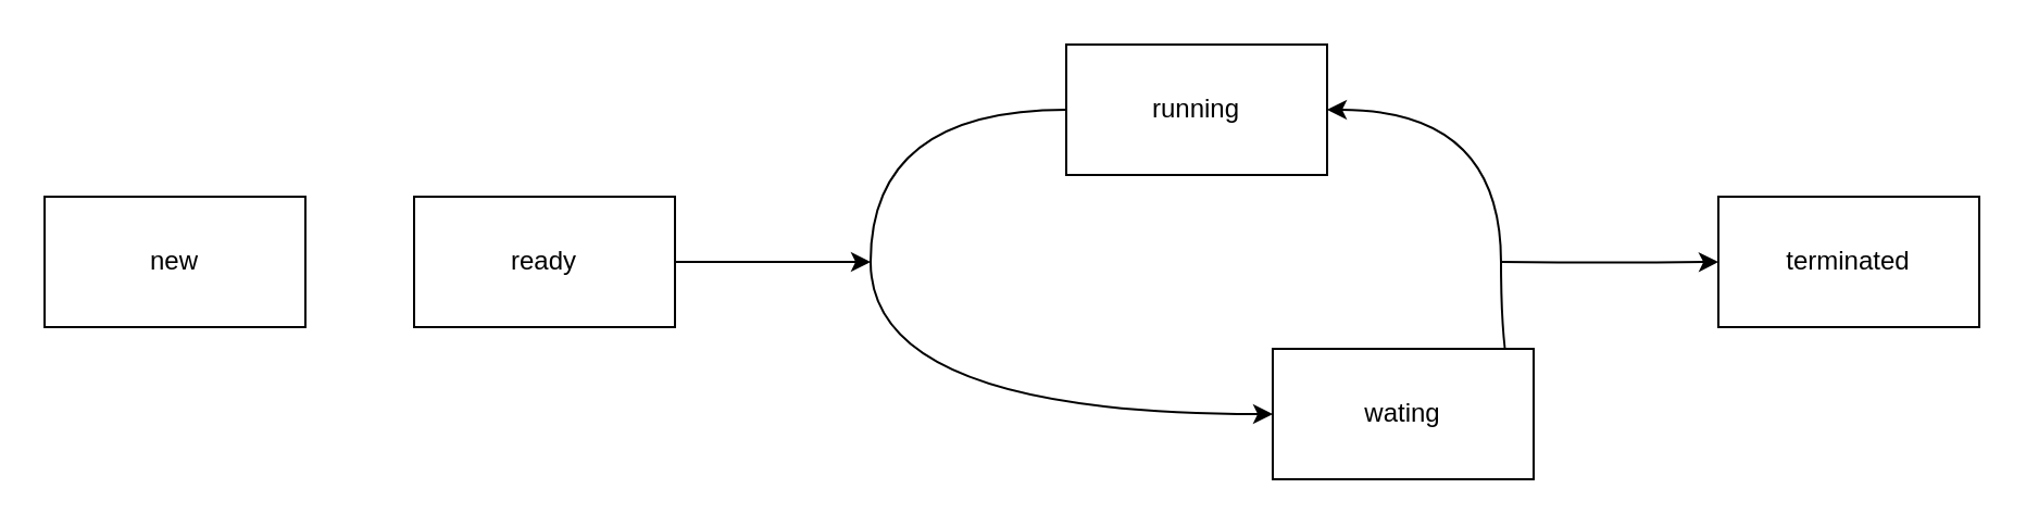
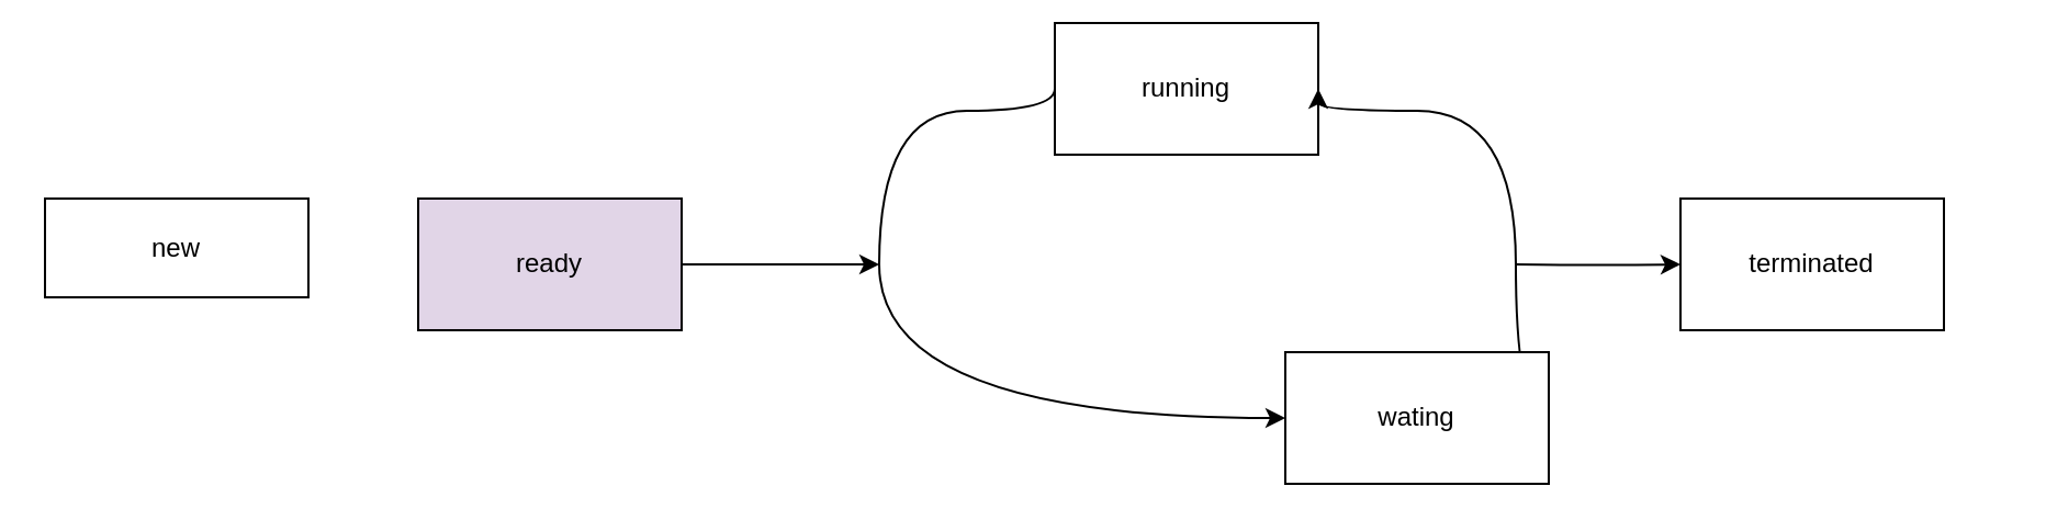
- <mxCell id="8" value="running" style="rounded=0;whiteSpace=wrap;html=1;" vertex="1" parent="1"><mxGeometry x="490" y="20" width="120" height="60" as="geometry" /></mxCell>
+ <mxCell id="8" value="running" style="rounded=0;whiteSpace=wrap;html=1;" vertex="1" parent="1"><mxGeometry x="480" y="10" width="120" height="60" as="geometry" /></mxCell>
- <mxCell id="2" value="new" style="rounded=0;whiteSpace=wrap;html=1;" vertex="1" parent="1"><mxGeometry x="20" y="90" width="120" height="60" as="geometry" /></mxCell>
+ <mxCell id="2" value="new" style="rounded=0;whiteSpace=wrap;html=1;" vertex="1" parent="1"><mxGeometry x="20" y="90" width="120" height="45" as="geometry" /></mxCell>
- <mxCell id="4" value="ready" style="rounded=0;whiteSpace=wrap;html=1;" vertex="1" parent="1"><mxGeometry x="190" y="90" width="120" height="60" as="geometry" /></mxCell>
+ <mxCell id="4" value="ready" style="rounded=0;whiteSpace=wrap;html=1;fillColor=#e1d5e7;" vertex="1" parent="1"><mxGeometry x="190" y="90" width="120" height="60" as="geometry" /></mxCell>
- <mxCell id="6" value="terminated" style="rounded=0;whiteSpace=wrap;html=1;" vertex="1" parent="1"><mxGeometry x="790" y="90" width="120" height="60" as="geometry" /></mxCell>
+ <mxCell id="6" value="terminated" style="rounded=0;whiteSpace=wrap;html=1;" vertex="1" parent="1"><mxGeometry x="765" y="90" width="120" height="60" as="geometry" /></mxCell>
